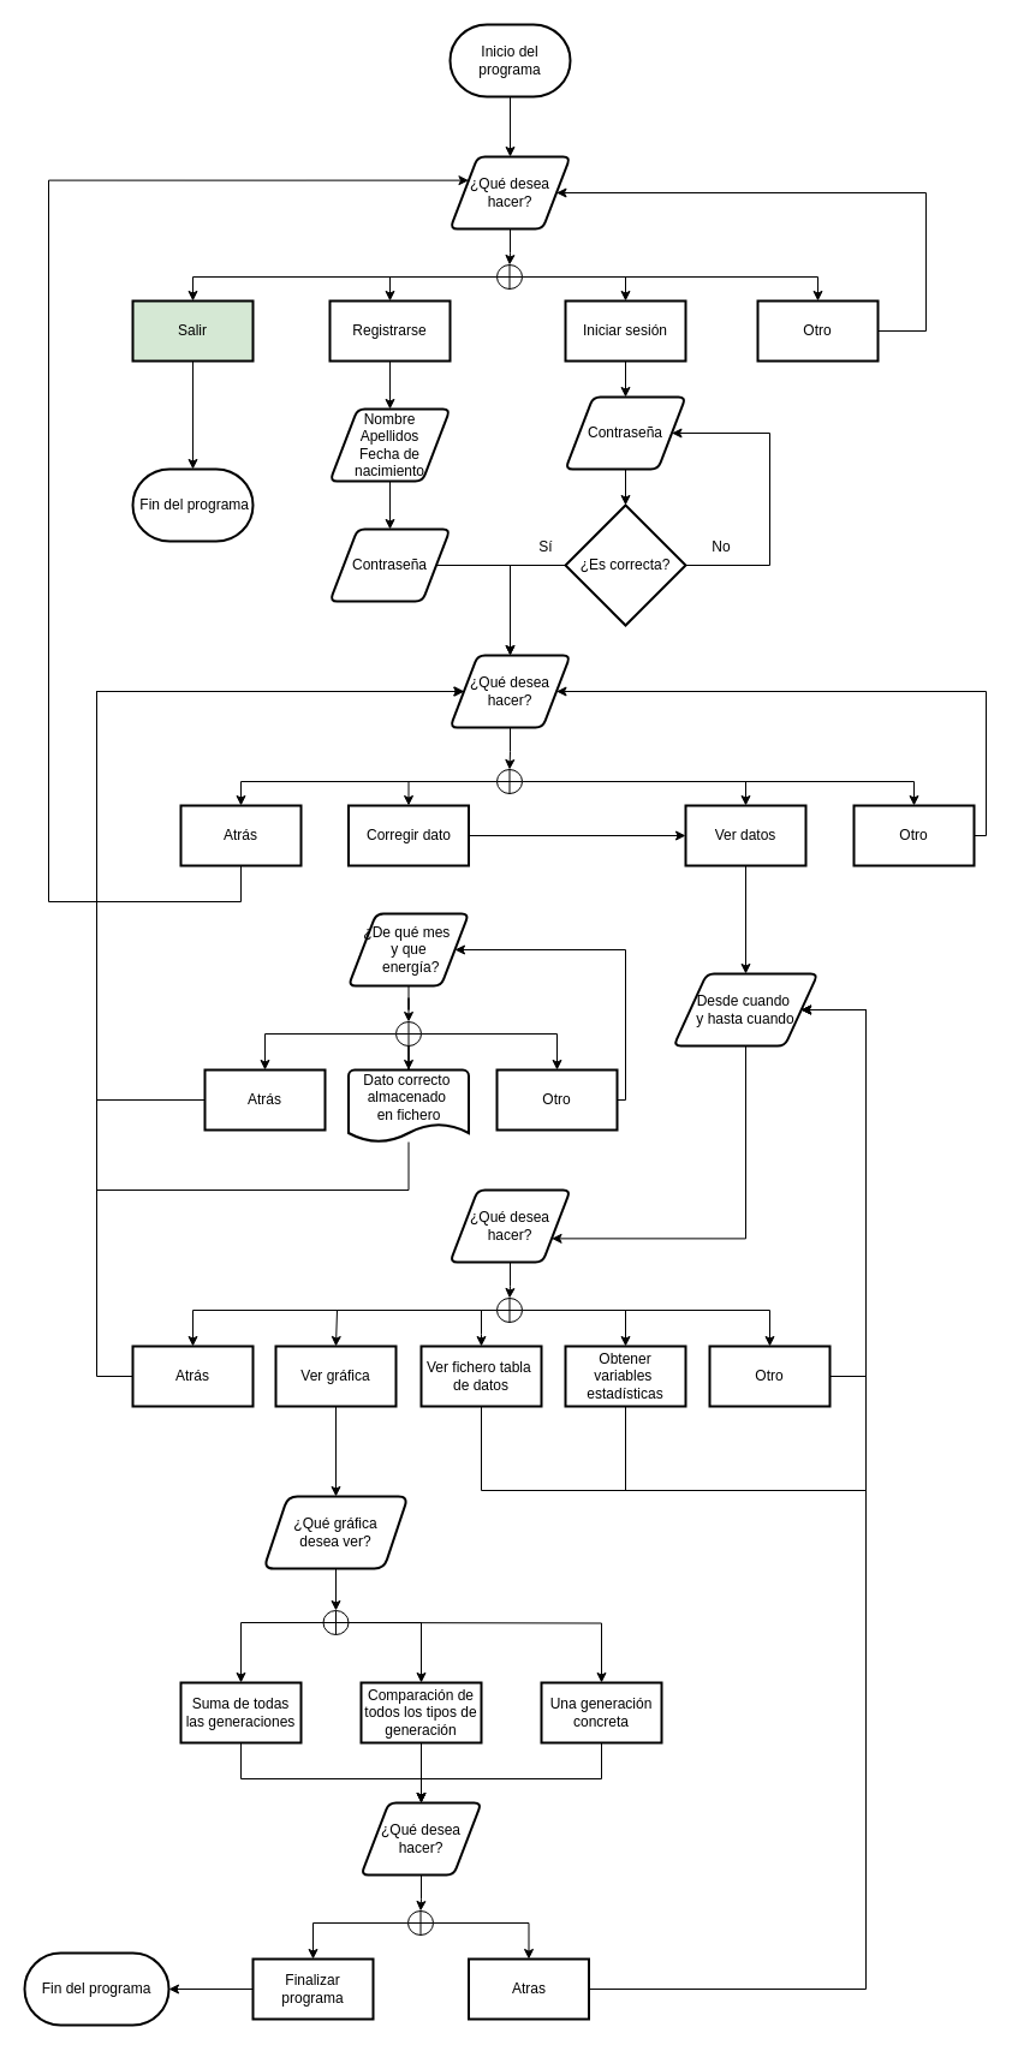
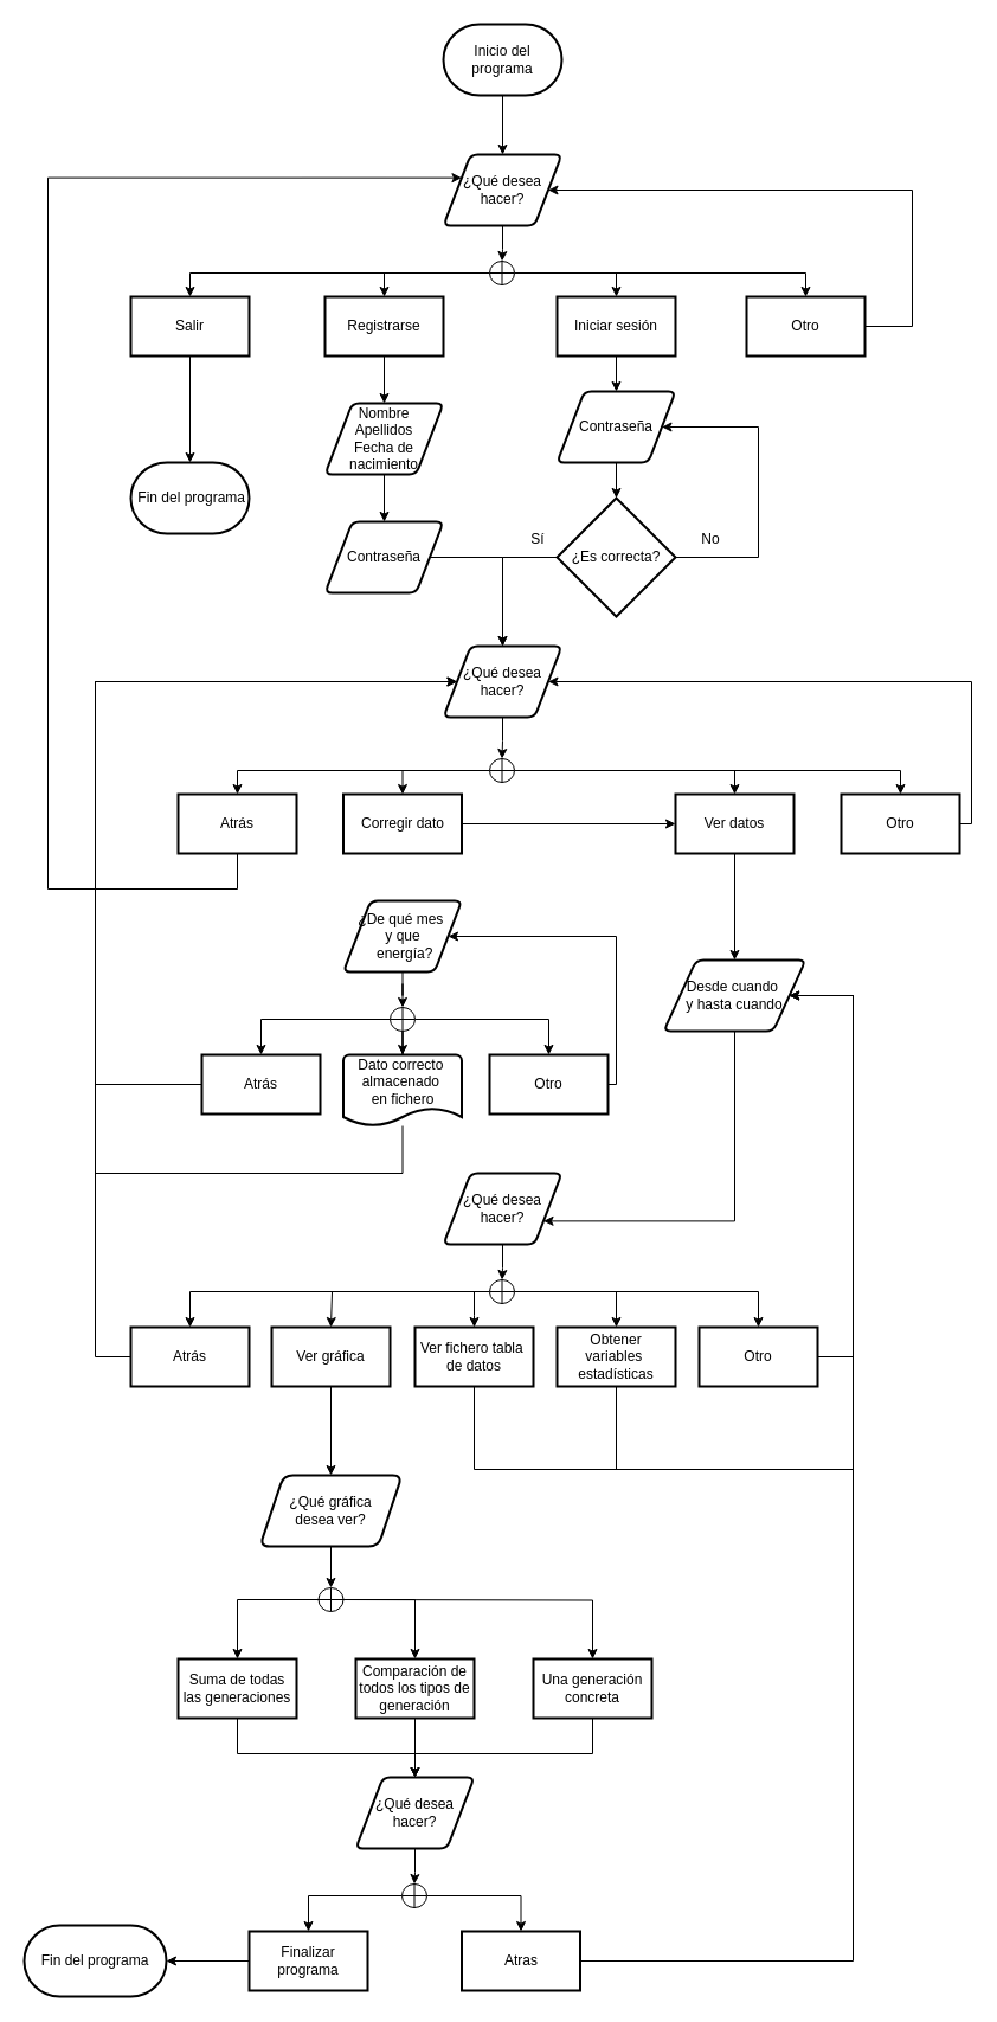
- <mxCell id="14" value="Salir" style="rounded=1;whiteSpace=wrap;html=1;absoluteArcSize=1;arcSize=0;strokeWidth=2;fillColor=#d5e8d4;" parent="1" vertex="1"><mxGeometry x="110" y="250" width="100" height="50" as="geometry" /></mxCell>
+ <mxCell id="14" value="Salir" style="rounded=1;whiteSpace=wrap;html=1;absoluteArcSize=1;arcSize=0;strokeWidth=2;" parent="1" vertex="1"><mxGeometry x="110" y="250" width="100" height="50" as="geometry" /></mxCell>
